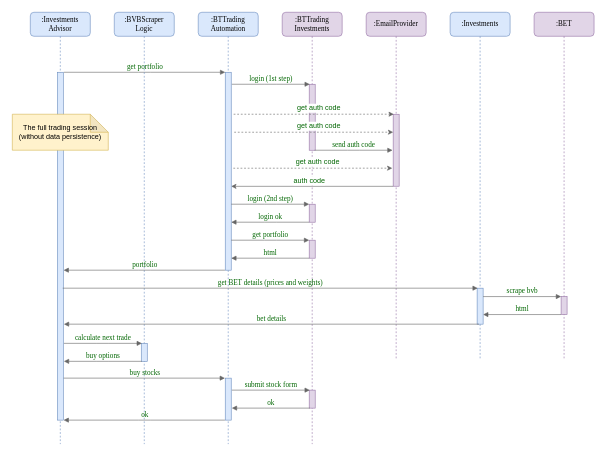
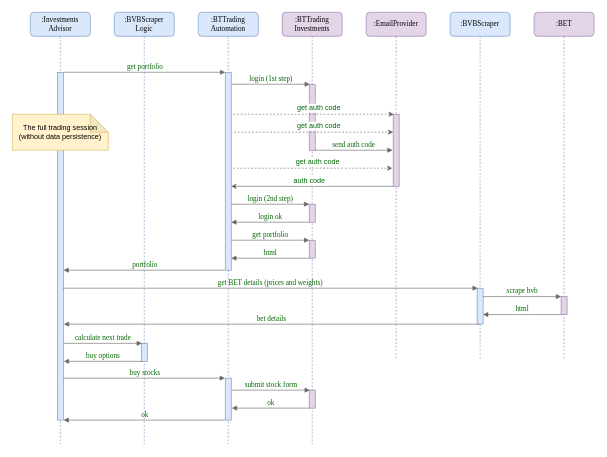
- <mxCell id="29" value=":Investments" style="shape=umlLifeline;perimeter=lifelinePerimeter;whiteSpace=wrap;html=1;container=1;collapsible=0;recursiveResize=0;outlineConnect=0;rounded=1;shadow=0;comic=0;labelBackgroundColor=none;strokeWidth=1;fontFamily=Verdana;fontSize=12;align=center;fillColor=#dae8fc;strokeColor=#6c8ebf;" parent="1" vertex="1"><mxGeometry x="750" y="20" width="100" height="580" as="geometry" /></mxCell>
+ <mxCell id="29" value=":BVBScraper" style="shape=umlLifeline;perimeter=lifelinePerimeter;whiteSpace=wrap;html=1;container=1;collapsible=0;recursiveResize=0;outlineConnect=0;rounded=1;shadow=0;comic=0;labelBackgroundColor=none;strokeWidth=1;fontFamily=Verdana;fontSize=12;align=center;fillColor=#dae8fc;strokeColor=#6c8ebf;" parent="1" vertex="1"><mxGeometry x="750" y="20" width="100" height="580" as="geometry" /></mxCell>
